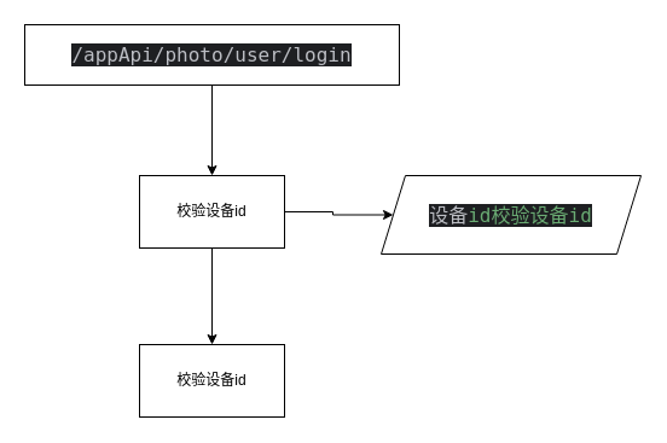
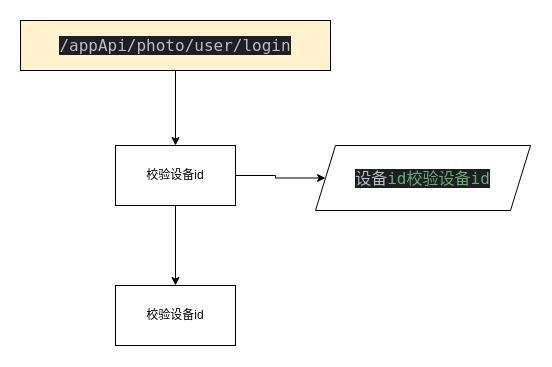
- <mxCell id="3" value="&lt;div style=&quot;background-color:#1e1f22;color:#bcbec4&quot;&gt;&lt;pre style=&quot;font-family:'JetBrains Mono',monospace;font-size:12.0pt;&quot;&gt;/appApi/photo/user/login&lt;/pre&gt;&lt;/div&gt;" style="rounded=0;whiteSpace=wrap;html=1;" vertex="1" parent="1"><mxGeometry x="20" y="20" width="310" height="50" as="geometry" /></mxCell>
+ <mxCell id="3" value="&lt;div style=&quot;background-color:#1e1f22;color:#bcbec4&quot;&gt;&lt;pre style=&quot;font-family:'JetBrains Mono',monospace;font-size:12.0pt;&quot;&gt;/appApi/photo/user/login&lt;/pre&gt;&lt;/div&gt;" style="rounded=0;whiteSpace=wrap;html=1;fillColor=#fff2cc;" vertex="1" parent="1"><mxGeometry x="20" y="20" width="310" height="50" as="geometry" /></mxCell>
